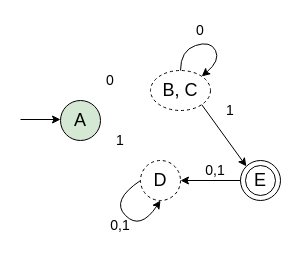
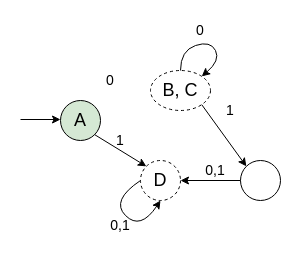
+ <mxCell id="8" value="" style="endArrow=classic;html=1;fontSize=14;exitX=1;exitY=1;exitDx=0;exitDy=0;entryX=0;entryY=0;entryDx=0;entryDy=0;" edge="1" parent="1" source="2" target="3"><mxGeometry width="50" height="50" relative="1" as="geometry"><mxPoint x="10" y="270" as="sourcePoint" /><mxPoint x="60" y="220" as="targetPoint" /></mxGeometry></mxCell>
- <mxCell id="7" value="E" style="ellipse;whiteSpace=wrap;html=1;aspect=fixed;fontSize=18;" parent="5" vertex="1"><mxGeometry x="5" y="5" width="30" height="30" as="geometry" /></mxCell>
